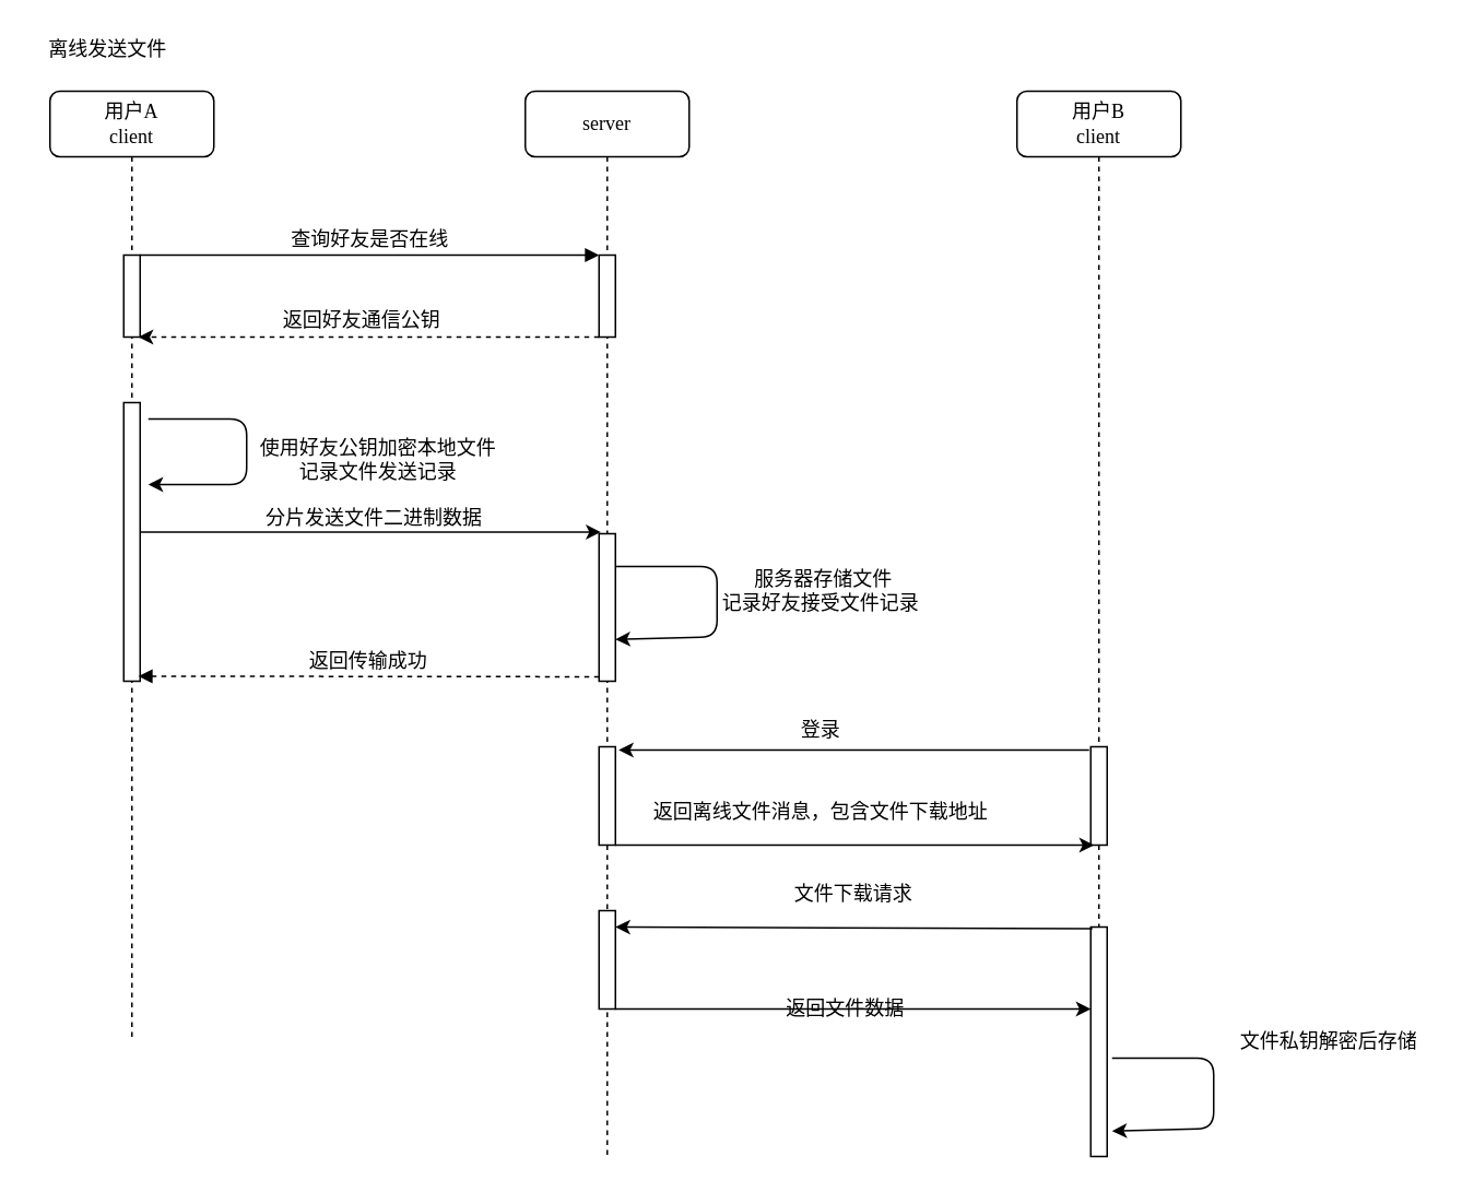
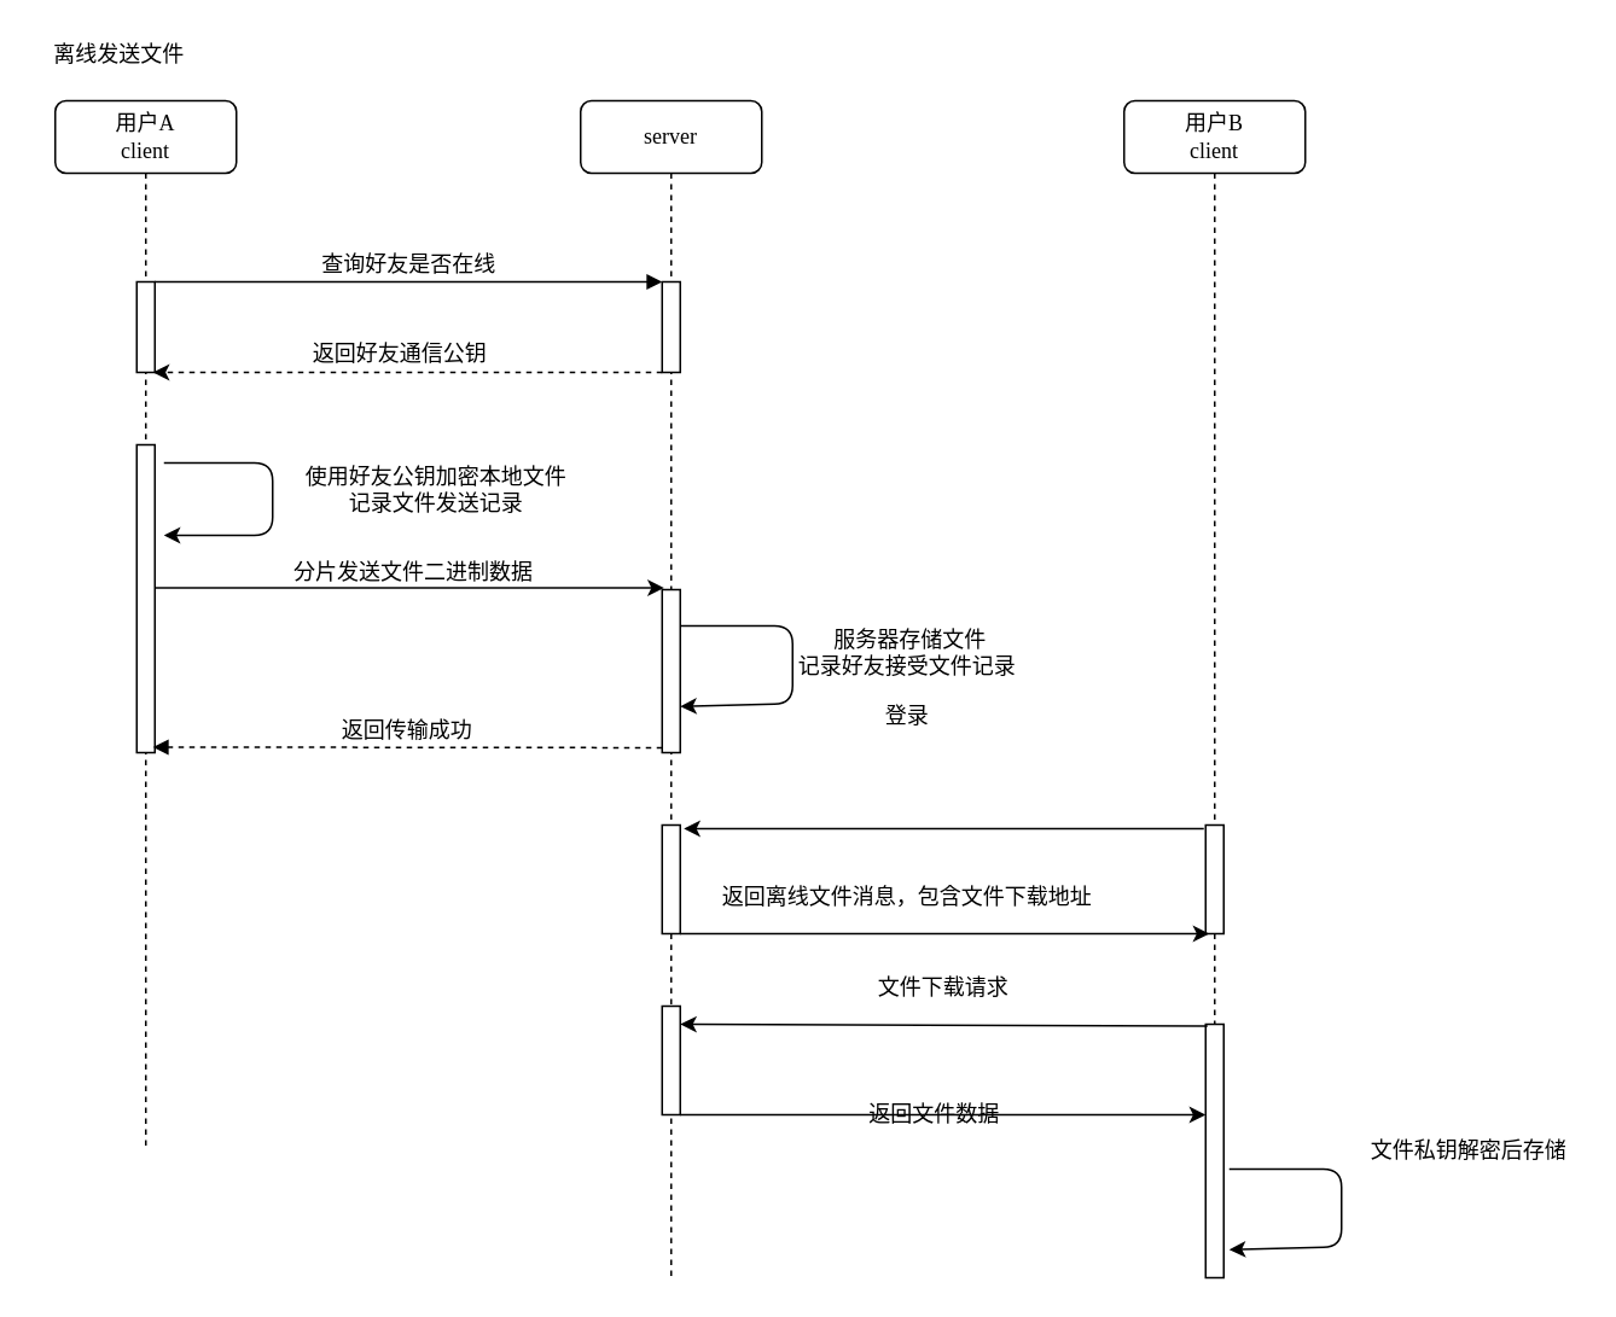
- <mxCell id="16" value="使用好友公钥加密本地文件&lt;br&gt;记录文件发送记录" style="text;html=1;align=center;verticalAlign=middle;resizable=0;points=[];autosize=1;" parent="1" vertex="1"><mxGeometry x="150" y="265" width="160" height="30" as="geometry" /></mxCell>
+ <mxCell id="16" value="使用好友公钥加密本地文件&lt;br&gt;记录文件发送记录" style="text;html=1;align=center;verticalAlign=middle;resizable=0;points=[];autosize=1;" parent="1" vertex="1"><mxGeometry x="160" y="255" width="160" height="30" as="geometry" /></mxCell>
- <mxCell id="22" value="登录" style="text;html=1;align=center;verticalAlign=middle;resizable=0;points=[];autosize=1;" parent="1" vertex="1"><mxGeometry x="480" y="435" width="40" height="20" as="geometry" /></mxCell>
+ <mxCell id="22" value="登录" style="text;html=1;align=center;verticalAlign=middle;resizable=0;points=[];autosize=1;" parent="1" vertex="1"><mxGeometry x="480" y="385" width="40" height="20" as="geometry" /></mxCell>
